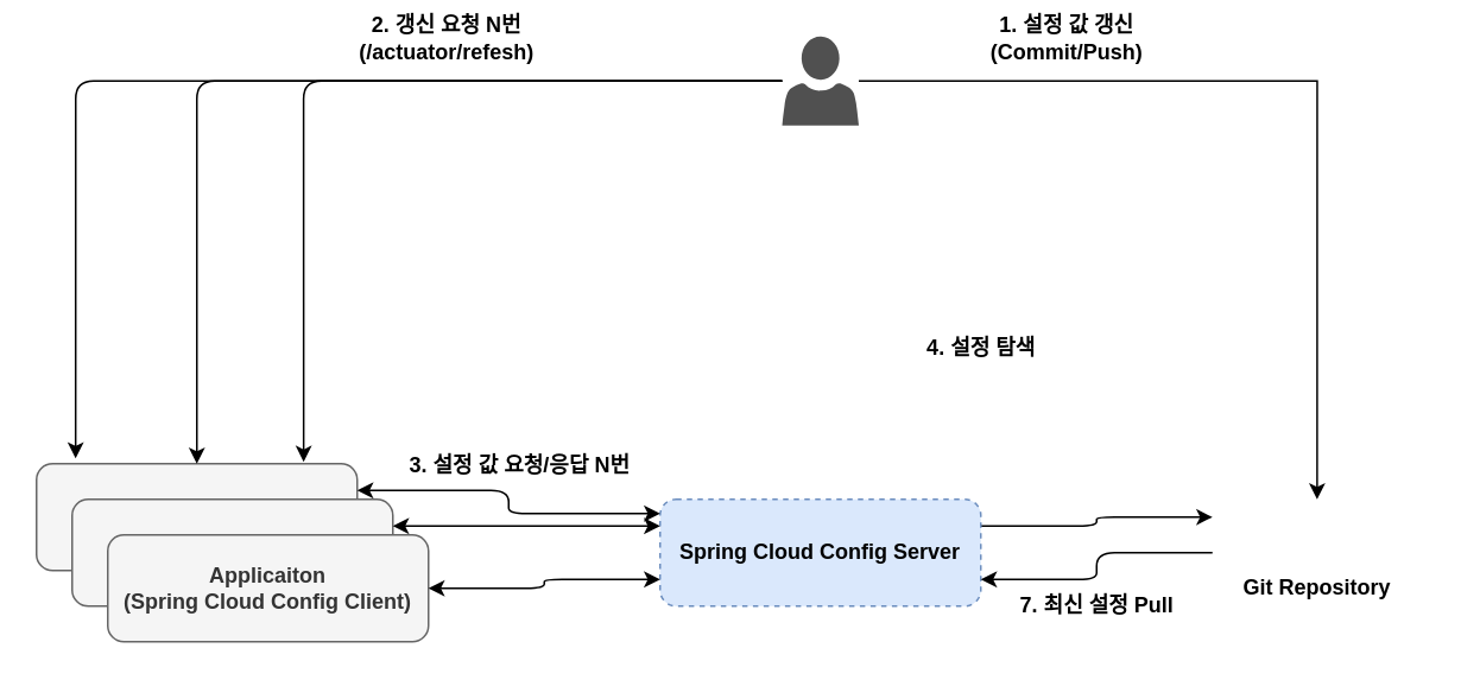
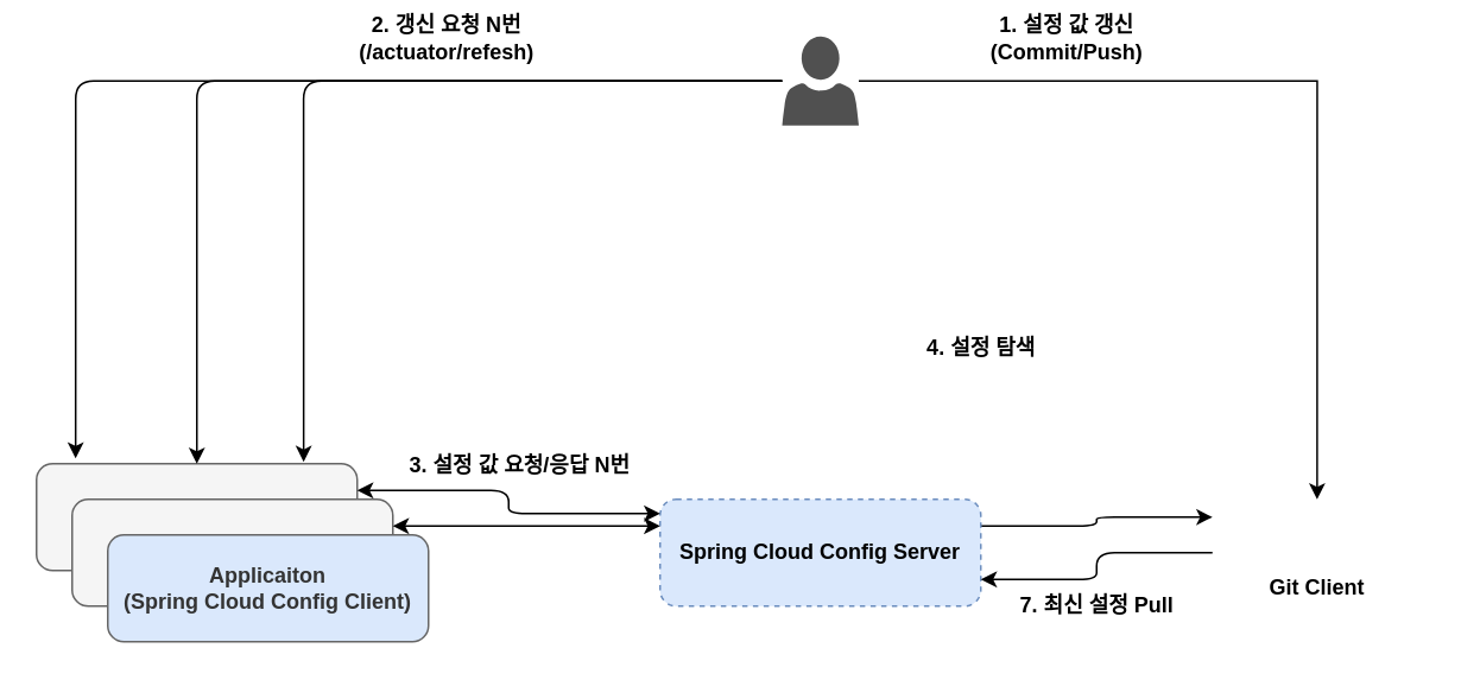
- <mxCell id="23" style="rounded=1;orthogonalLoop=1;jettySize=auto;html=1;edgeStyle=orthogonalEdgeStyle;entryX=0;entryY=0.75;entryDx=0;entryDy=0;startArrow=classic;startFill=1;" edge="1" parent="2" source="14" target="10"><mxGeometry relative="1" as="geometry" /></mxCell>
- <mxCell id="14" value="&lt;b&gt;Applicaiton&lt;br&gt;(Spring Cloud Config Client)&lt;/b&gt;" style="rounded=1;whiteSpace=wrap;html=1;fillColor=#f5f5f5;strokeColor=#666666;fontColor=#333333;" vertex="1" parent="11"><mxGeometry x="40" y="40" width="180" height="60" as="geometry" /></mxCell>
+ <mxCell id="14" value="&lt;b&gt;Applicaiton&lt;br&gt;(Spring Cloud Config Client)&lt;/b&gt;" style="rounded=1;whiteSpace=wrap;html=1;fillColor=#dae8fc;strokeColor=#666666;fontColor=#333333;" vertex="1" parent="11"><mxGeometry x="40" y="40" width="180" height="60" as="geometry" /></mxCell>
- <mxCell id="5" value="&lt;b&gt;Git Repository&lt;/b&gt;" style="text;html=1;strokeColor=none;fillColor=none;align=center;verticalAlign=middle;whiteSpace=wrap;rounded=0;" vertex="1" parent="3"><mxGeometry x="13.76" y="40" width="90" height="20" as="geometry" /></mxCell>
+ <mxCell id="5" value="&lt;b&gt;Git Client&lt;/b&gt;" style="text;html=1;strokeColor=none;fillColor=none;align=center;verticalAlign=middle;whiteSpace=wrap;rounded=0;" vertex="1" parent="3"><mxGeometry x="13.76" y="40" width="90" height="20" as="geometry" /></mxCell>
